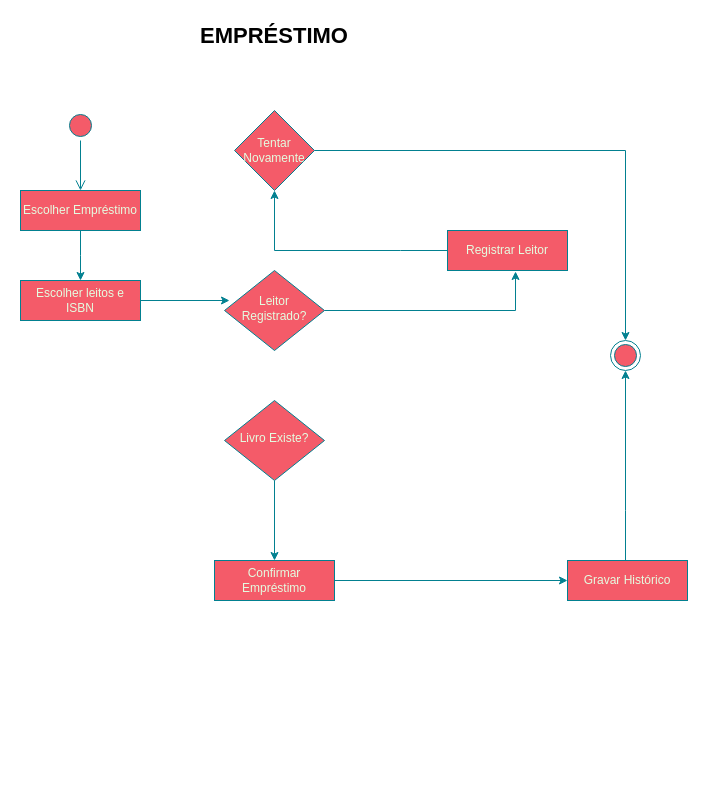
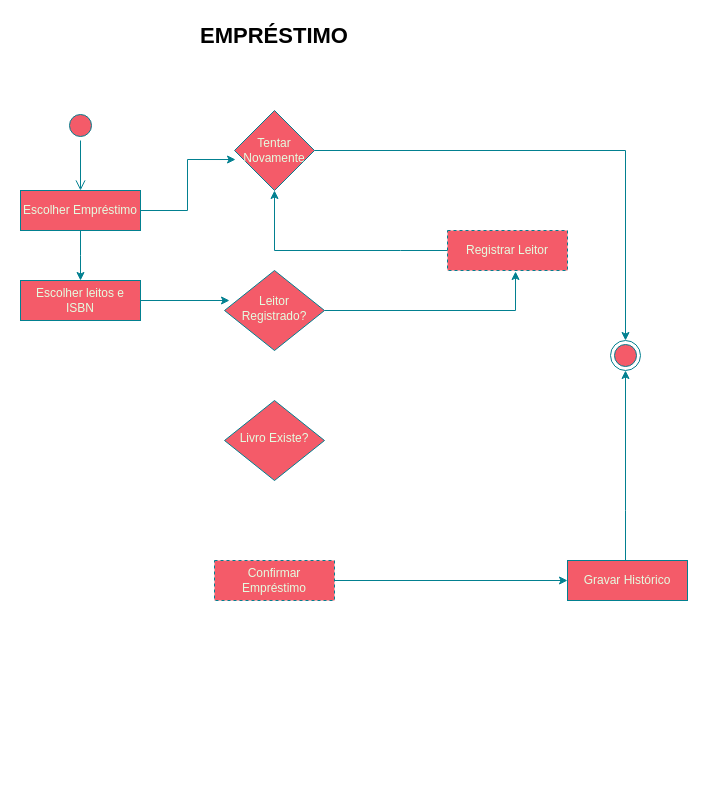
+ <mxCell id="3" style="edgeStyle=orthogonalEdgeStyle;rounded=0;orthogonalLoop=1;jettySize=auto;html=1;entryX=0.013;entryY=0.613;entryDx=0;entryDy=0;entryPerimeter=0;labelBackgroundColor=none;strokeColor=#028090;fontColor=default;" edge="1" parent="1" source="4" target="21"><mxGeometry relative="1" as="geometry" /></mxCell>
- <mxCell id="6" value="Registrar Leitor" style="rounded=0;whiteSpace=wrap;html=1;fontSize=12;glass=0;strokeWidth=1;shadow=0;labelBackgroundColor=none;fillColor=#F45B69;strokeColor=#028090;fontColor=#E4FDE1;" parent="1" vertex="1"><mxGeometry x="447" y="230" width="120" height="40" as="geometry" /></mxCell>
+ <mxCell id="6" value="Registrar Leitor" style="rounded=0;whiteSpace=wrap;html=1;fontSize=12;glass=0;strokeWidth=1;shadow=0;labelBackgroundColor=none;fillColor=#F45B69;strokeColor=#028090;fontColor=#E4FDE1;dashed=1;" parent="1" vertex="1"><mxGeometry x="447" y="230" width="120" height="40" as="geometry" /></mxCell>
- <mxCell id="13" style="edgeStyle=orthogonalEdgeStyle;rounded=0;orthogonalLoop=1;jettySize=auto;html=1;labelBackgroundColor=none;strokeColor=#028090;fontColor=default;" edge="1" parent="1" source="14" target="10"><mxGeometry relative="1" as="geometry" /></mxCell>
- <mxCell id="10" value="Confirmar Empréstimo" style="rounded=0;whiteSpace=wrap;html=1;fontSize=12;glass=0;strokeWidth=1;shadow=0;labelBackgroundColor=none;fillColor=#F45B69;strokeColor=#028090;fontColor=#E4FDE1;" parent="1" vertex="1"><mxGeometry x="214" y="560" width="120" height="40" as="geometry" /></mxCell>
+ <mxCell id="10" value="Confirmar Empréstimo" style="rounded=0;whiteSpace=wrap;html=1;fontSize=12;glass=0;strokeWidth=1;shadow=0;labelBackgroundColor=none;fillColor=#F45B69;strokeColor=#028090;fontColor=#E4FDE1;dashed=1;" parent="1" vertex="1"><mxGeometry x="214" y="560" width="120" height="40" as="geometry" /></mxCell>
